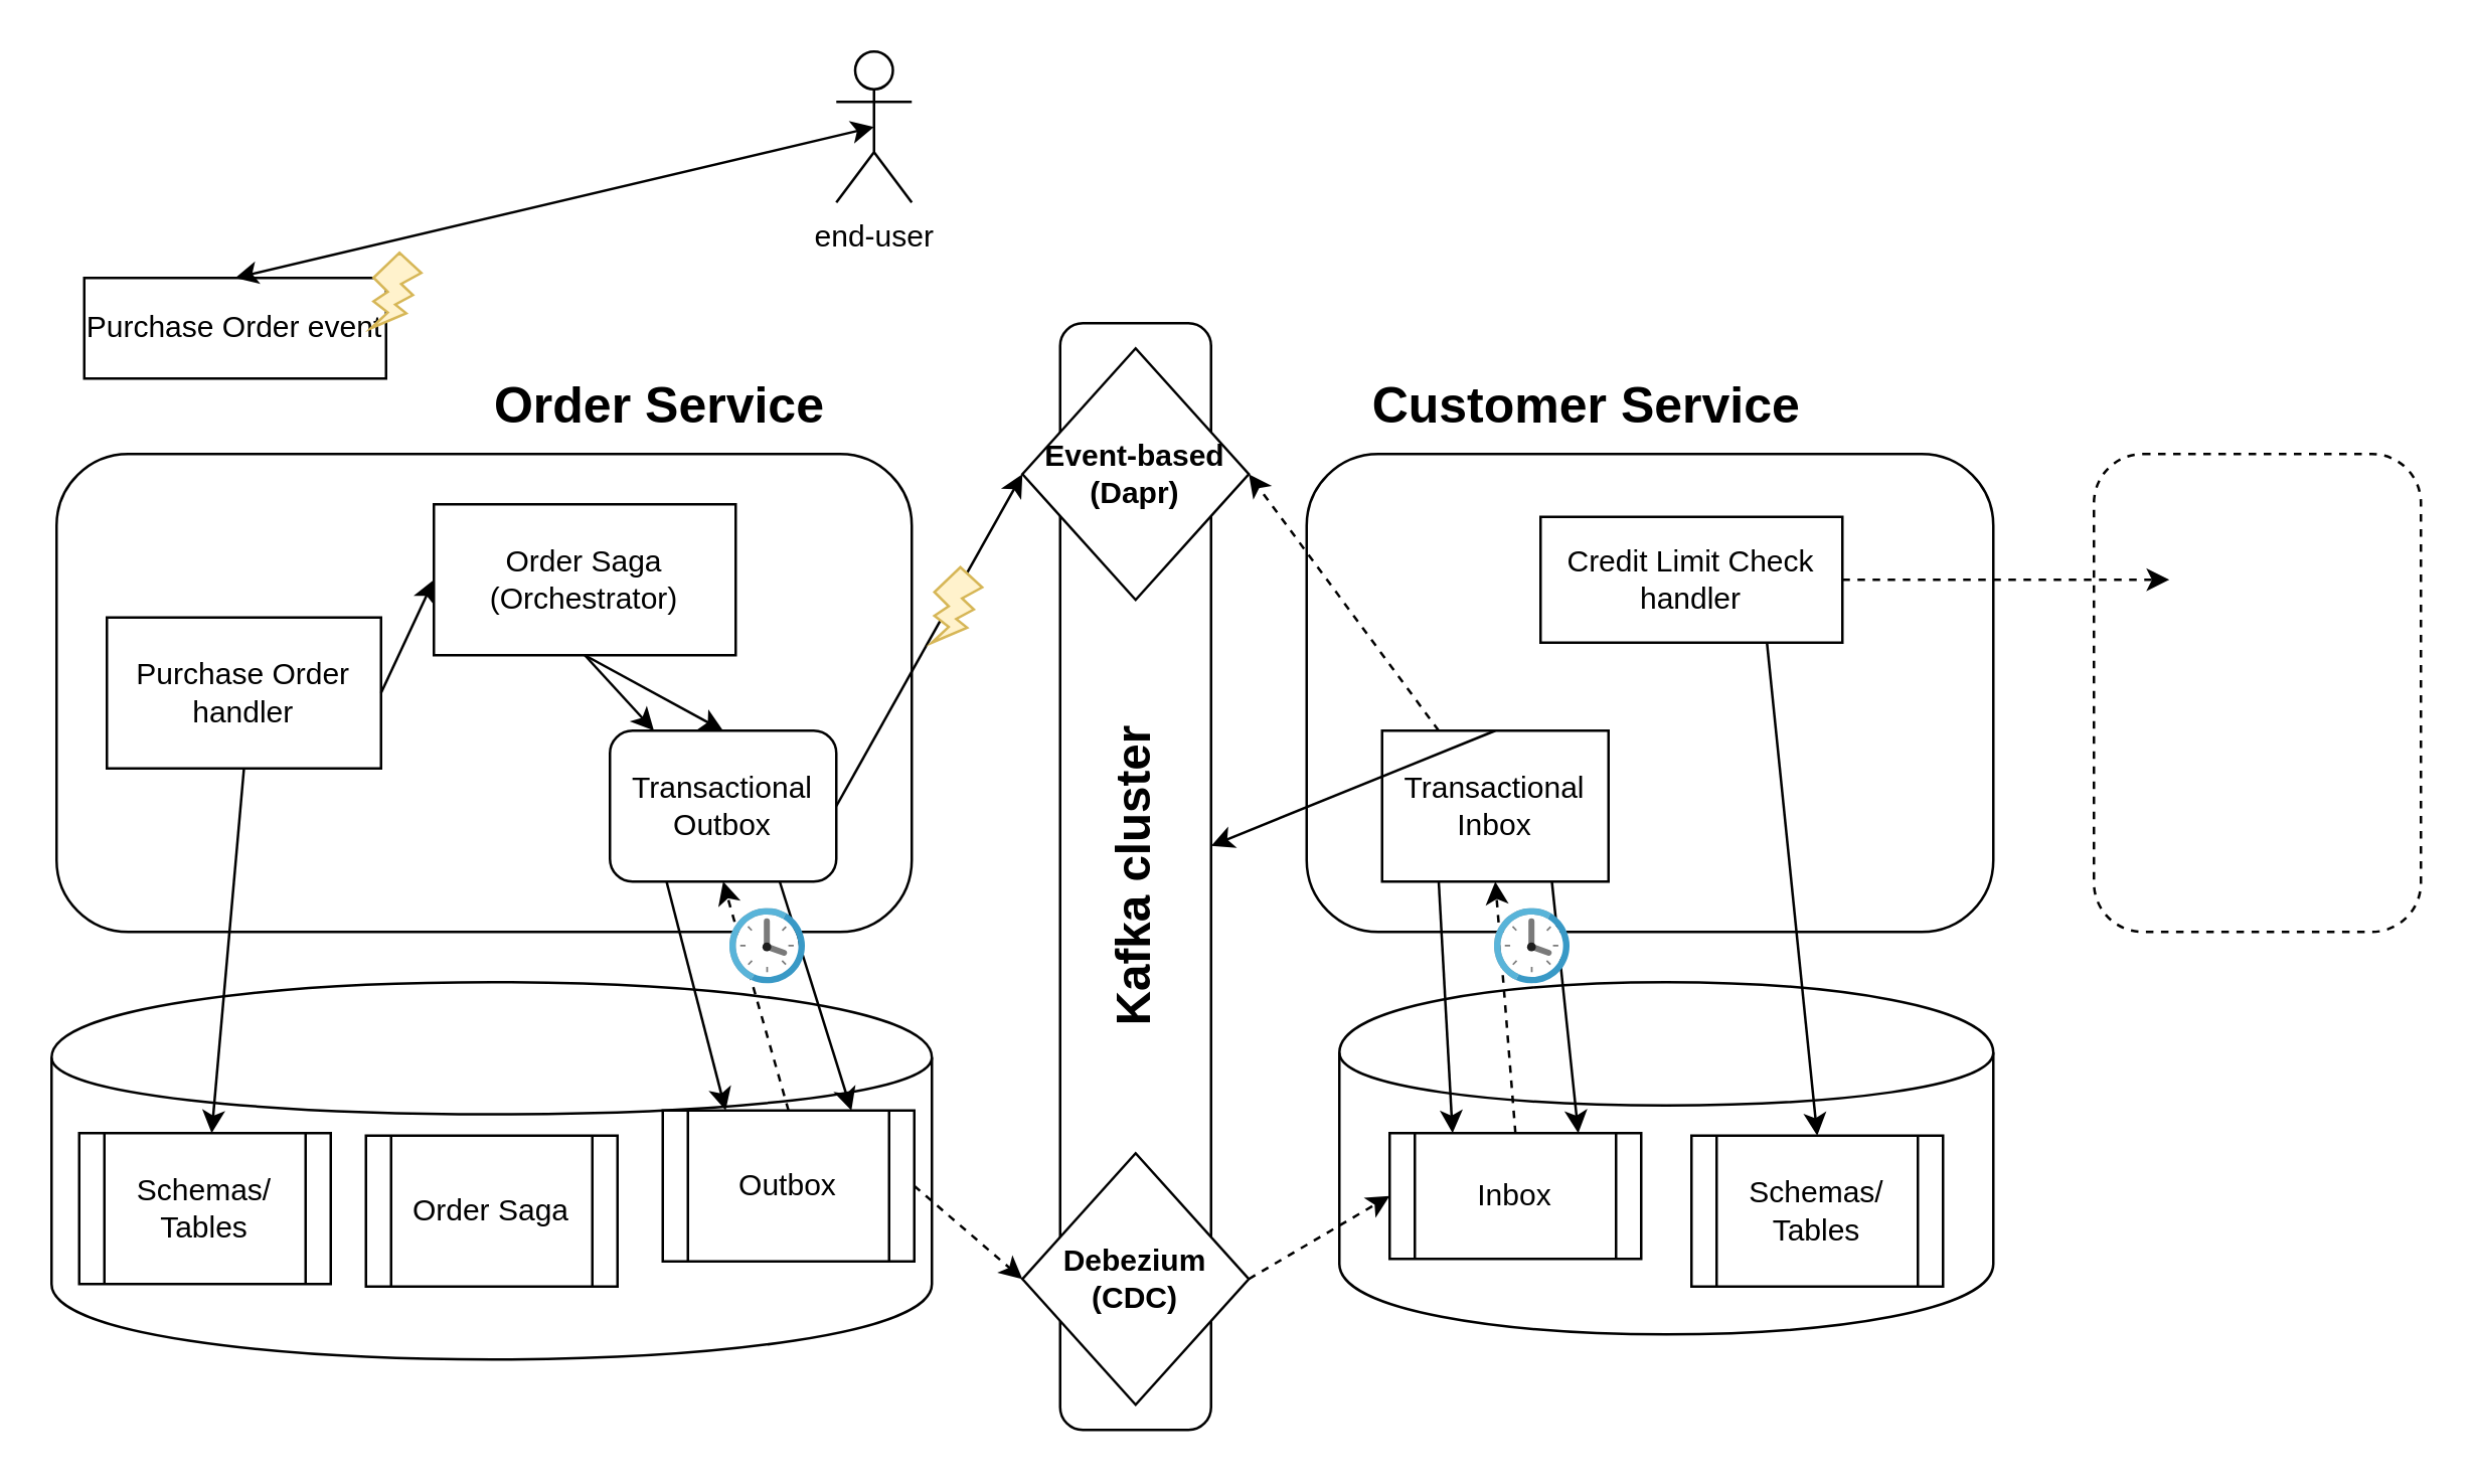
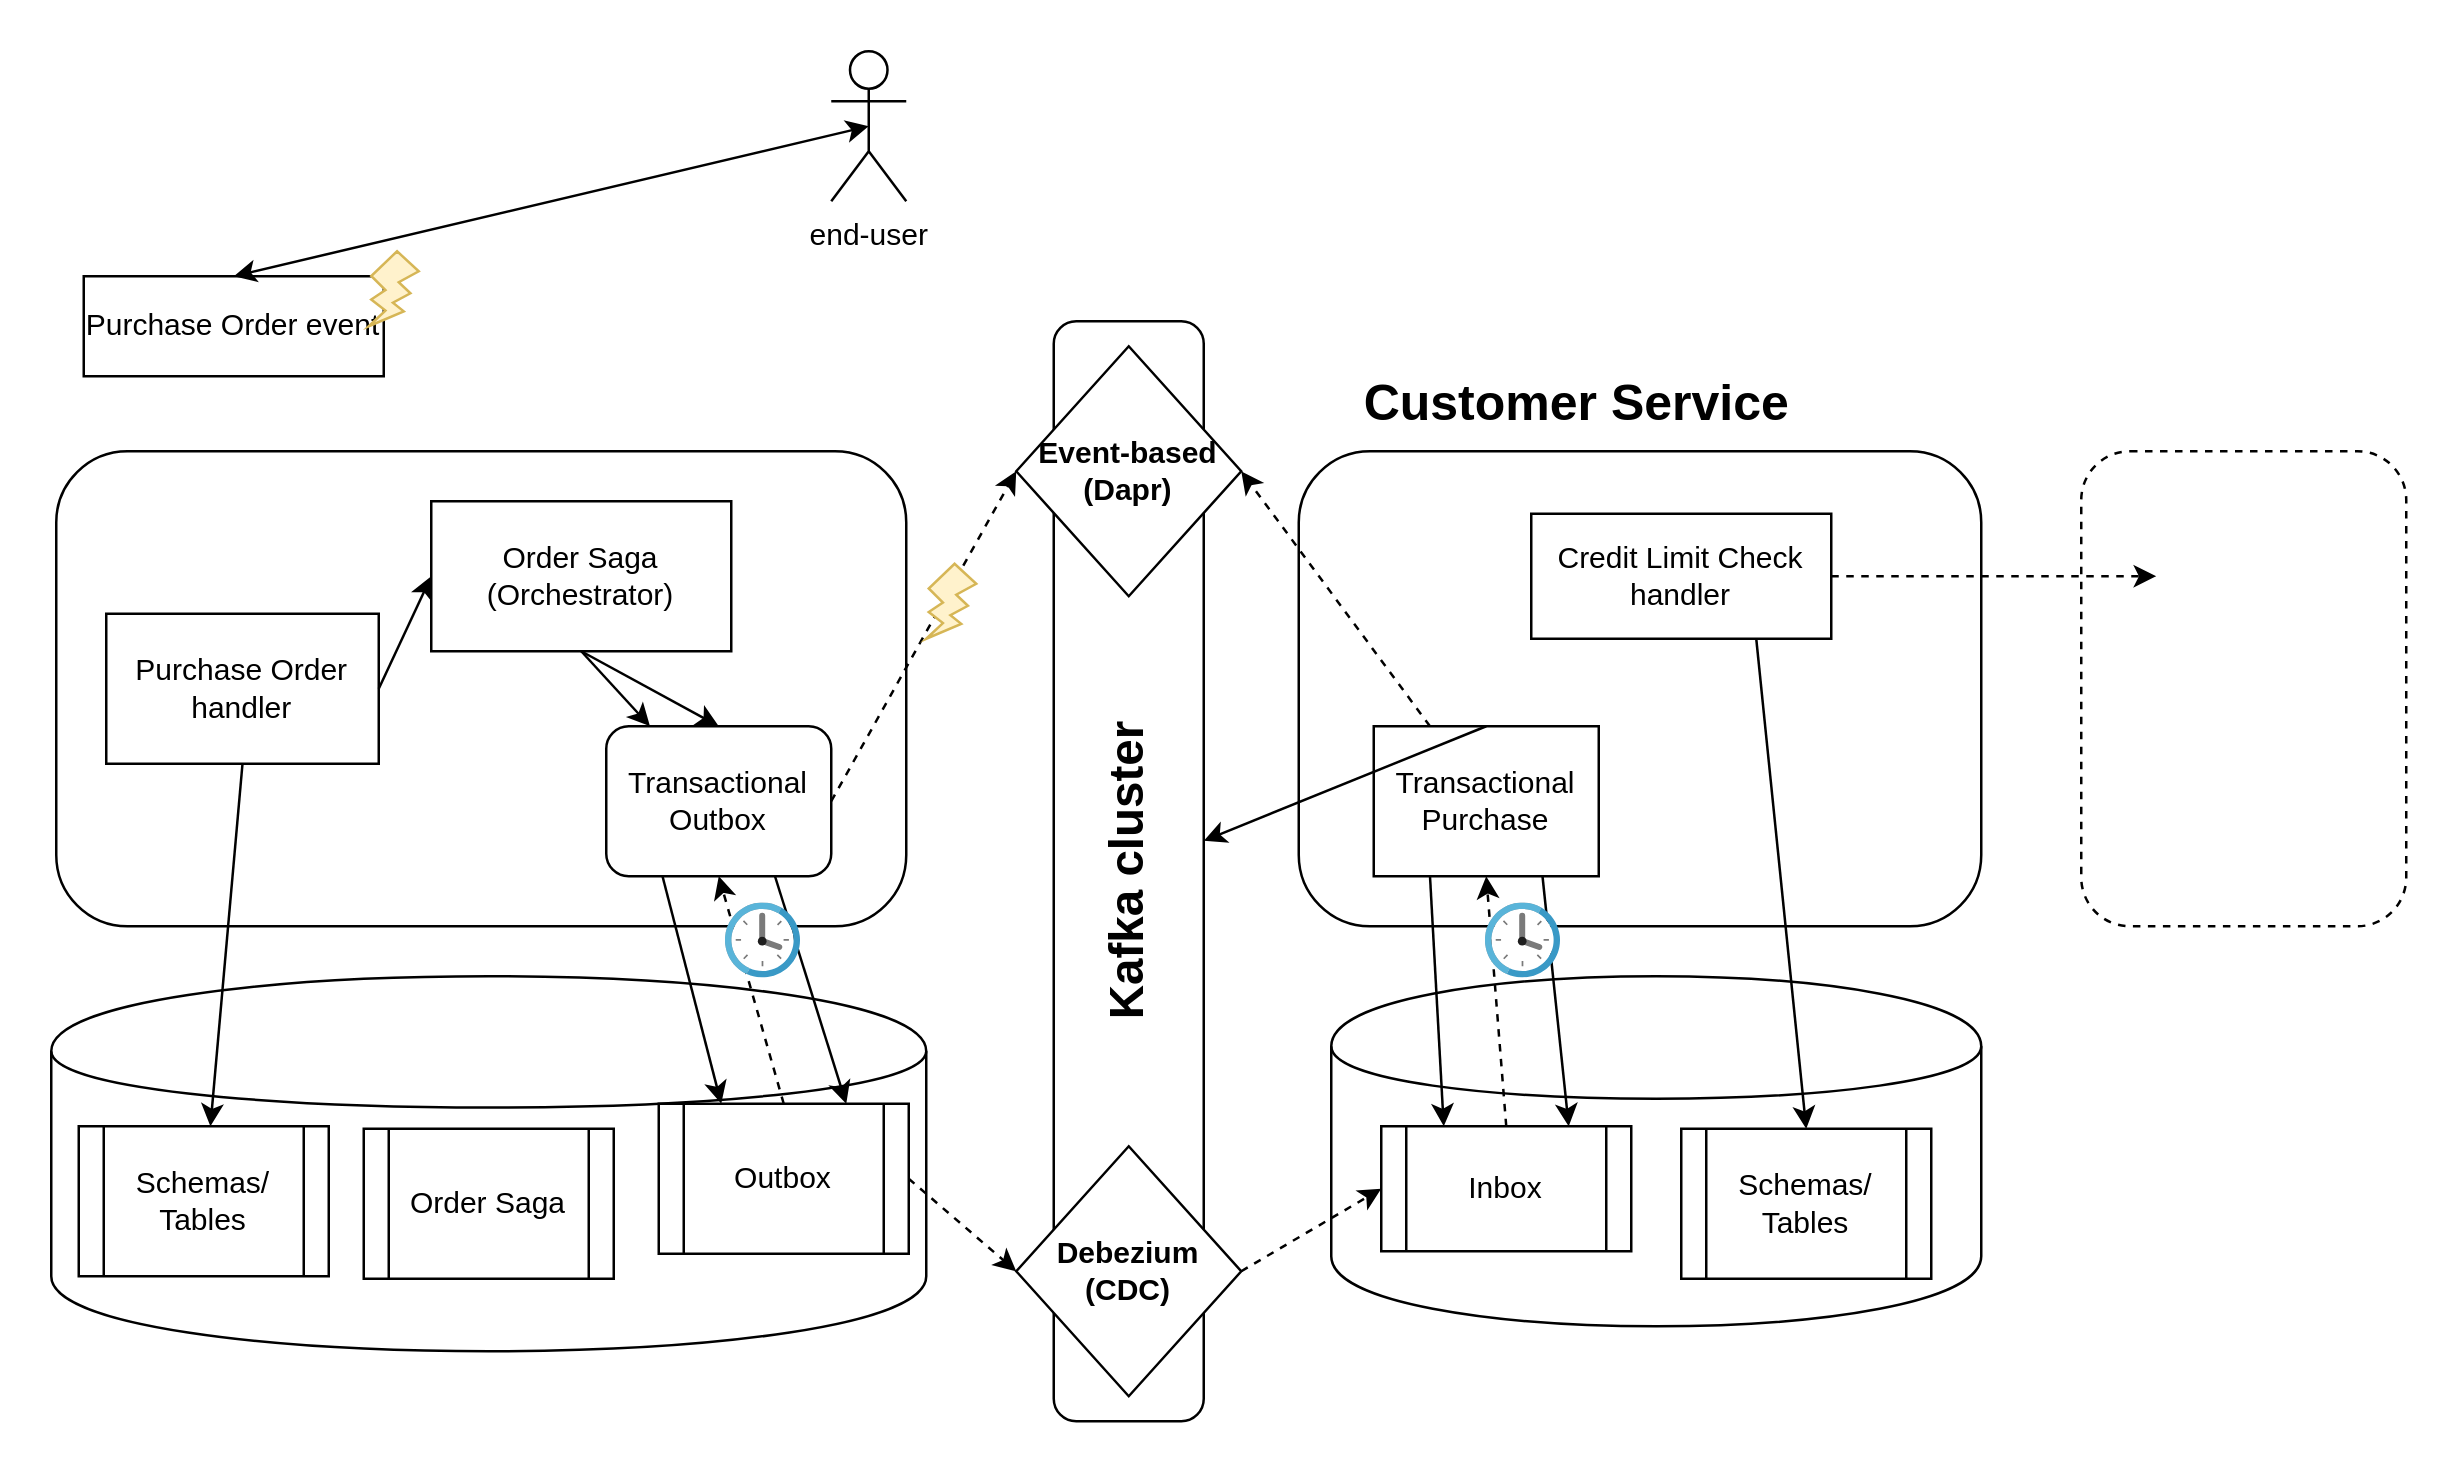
- <mxCell id="44" value="Order Service" style="text;html=1;strokeColor=none;fillColor=none;align=center;verticalAlign=middle;whiteSpace=wrap;rounded=0;fontSize=20;fontStyle=1" vertex="1" parent="1"><mxGeometry x="182" y="150" width="160" height="20" as="geometry" /></mxCell>
- <mxCell id="42" value="" style="endArrow=classic;html=1;exitX=1;exitY=0.5;exitDx=0;exitDy=0;entryX=0;entryY=0.5;entryDx=0;entryDy=0;" parent="1" source="8" target="41" edge="1"><mxGeometry width="50" height="50" relative="1" as="geometry"><mxPoint x="332" y="320" as="sourcePoint" /><mxPoint x="377" y="285" as="targetPoint" /></mxGeometry></mxCell>
+ <mxCell id="42" value="" style="endArrow=classic;html=1;exitX=1;exitY=0.5;exitDx=0;exitDy=0;entryX=0;entryY=0.5;entryDx=0;entryDy=0;dashed=1;" parent="1" source="8" target="41" edge="1"><mxGeometry width="50" height="50" relative="1" as="geometry"><mxPoint x="332" y="320" as="sourcePoint" /><mxPoint x="377" y="285" as="targetPoint" /></mxGeometry></mxCell>
- <mxCell id="26" value="Transactional Inbox" style="rounded=0;whiteSpace=wrap;html=1;" parent="1" vertex="1"><mxGeometry x="549" y="290" width="90" height="60" as="geometry" /></mxCell>
+ <mxCell id="26" value="Transactional Purchase" style="rounded=0;whiteSpace=wrap;html=1;" parent="1" vertex="1"><mxGeometry x="549" y="290" width="90" height="60" as="geometry" /></mxCell>
